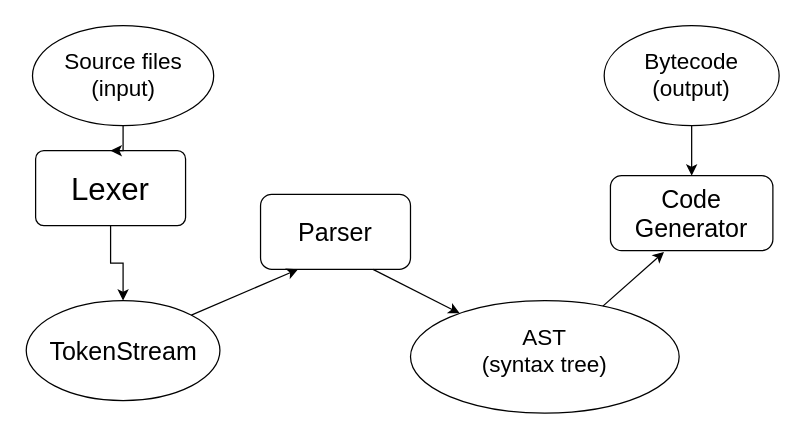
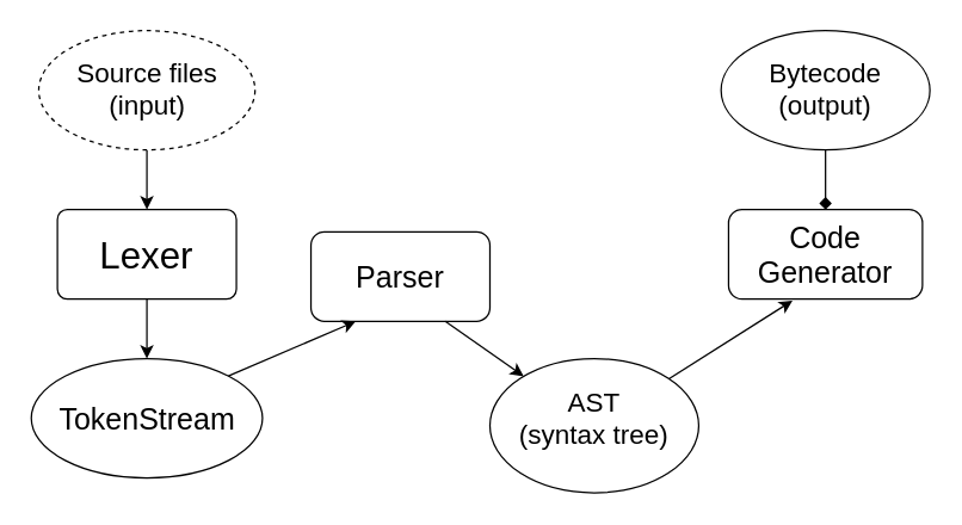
- <mxCell id="11" value="&lt;span style=&quot;font-size: 18px;&quot;&gt;Source files&lt;/span&gt;&lt;div&gt;&lt;span style=&quot;font-size: 18px;&quot;&gt;(input)&lt;/span&gt;&lt;/div&gt;" style="ellipse;whiteSpace=wrap;html=1;" vertex="1" parent="1"><mxGeometry x="25.5" y="20" width="145" height="80" as="geometry" /></mxCell>
+ <mxCell id="11" value="&lt;span style=&quot;font-size: 18px;&quot;&gt;Source files&lt;/span&gt;&lt;div&gt;&lt;span style=&quot;font-size: 18px;&quot;&gt;(input)&lt;/span&gt;&lt;/div&gt;" style="ellipse;whiteSpace=wrap;html=1;dashed=1;" vertex="1" parent="1"><mxGeometry x="25.5" y="20" width="145" height="80" as="geometry" /></mxCell>
- <mxCell id="8" style="edgeStyle=orthogonalEdgeStyle;rounded=0;orthogonalLoop=1;jettySize=auto;html=1;entryX=0.5;entryY=0;entryDx=0;entryDy=0;" edge="1" parent="1" source="9" target="5"><mxGeometry relative="1" as="geometry" /></mxCell>
+ <mxCell id="8" style="edgeStyle=orthogonalEdgeStyle;rounded=0;orthogonalLoop=1;jettySize=auto;html=1;entryX=0.5;entryY=0;entryDx=0;entryDy=0;endArrow=diamond;" edge="1" parent="1" source="9" target="5"><mxGeometry relative="1" as="geometry" /></mxCell>
- <mxCell id="4" value="&lt;font style=&quot;font-size: 25px;&quot;&gt;Lexer&lt;/font&gt;" style="rounded=1;whiteSpace=wrap;html=1;arcSize=11;" vertex="1" parent="1"><mxGeometry x="28" y="120" width="120" height="60" as="geometry" /></mxCell>
+ <mxCell id="4" value="&lt;font style=&quot;font-size: 25px;&quot;&gt;Lexer&lt;/font&gt;" style="rounded=1;whiteSpace=wrap;html=1;arcSize=11;" vertex="1" parent="1"><mxGeometry x="38" y="140" width="120" height="60" as="geometry" /></mxCell>
- <mxCell id="7" value="&lt;font style=&quot;font-size: 18px;&quot;&gt;AST&lt;/font&gt;&lt;div style=&quot;font-size: 18px;&quot;&gt;&lt;font style=&quot;font-size: 18px;&quot;&gt;(syntax tree)&lt;/font&gt;&lt;/div&gt;" style="ellipse;whiteSpace=wrap;html=1;spacingTop=-9;" vertex="1" parent="1"><mxGeometry x="328" y="240" width="215" height="90" as="geometry" /></mxCell>
+ <mxCell id="7" value="&lt;font style=&quot;font-size: 18px;&quot;&gt;AST&lt;/font&gt;&lt;div style=&quot;font-size: 18px;&quot;&gt;&lt;font style=&quot;font-size: 18px;&quot;&gt;(syntax tree)&lt;/font&gt;&lt;/div&gt;" style="ellipse;whiteSpace=wrap;html=1;spacingTop=-9;" vertex="1" parent="1"><mxGeometry x="328" y="240" width="140" height="90" as="geometry" /></mxCell>
